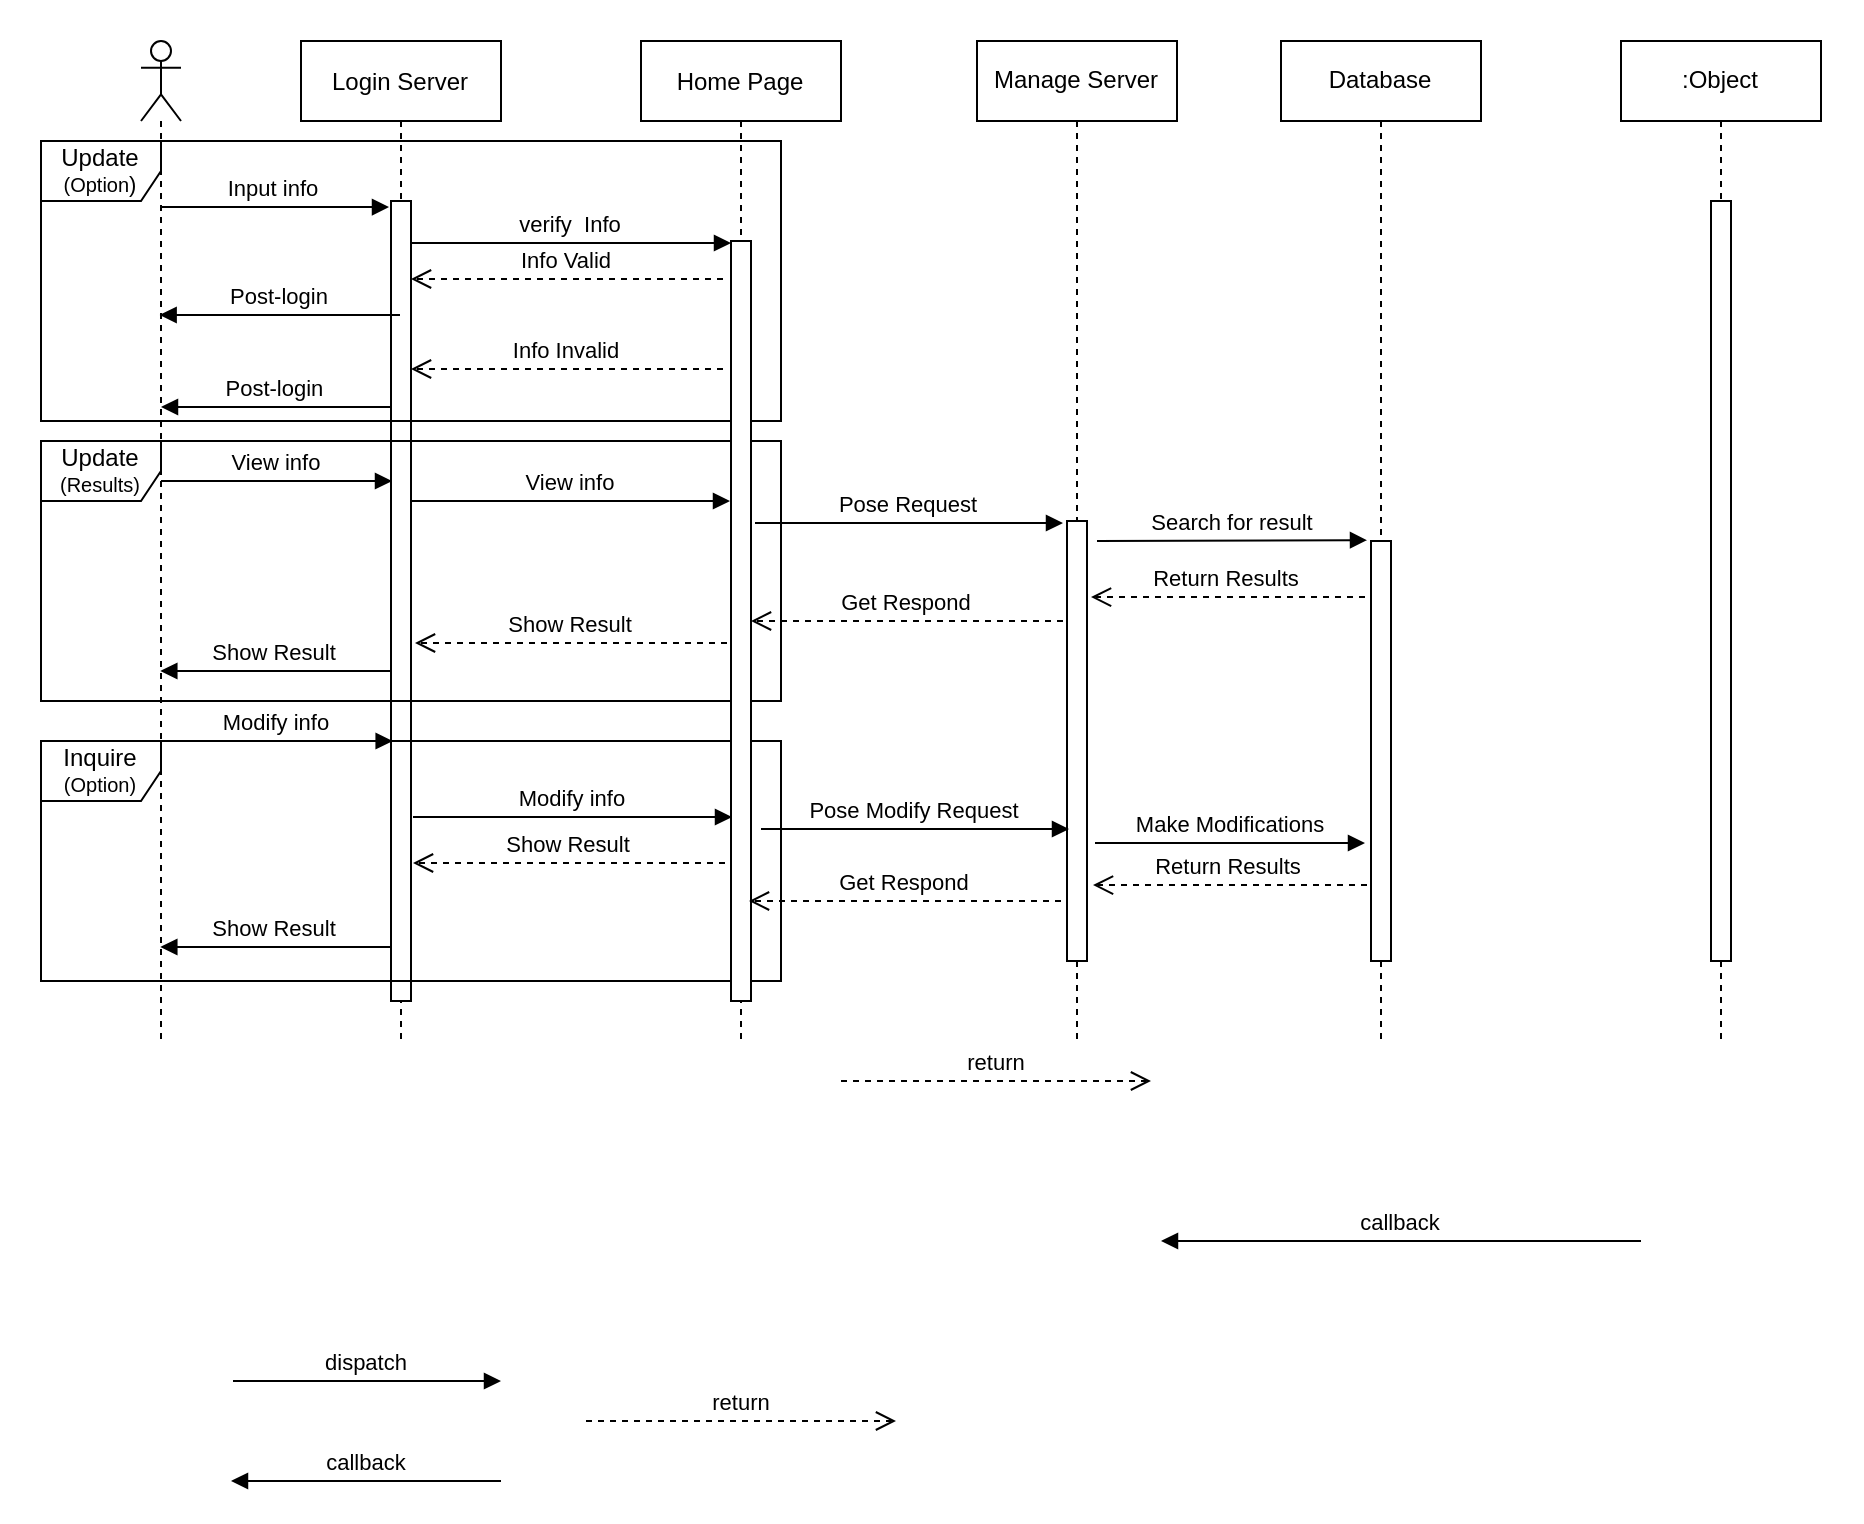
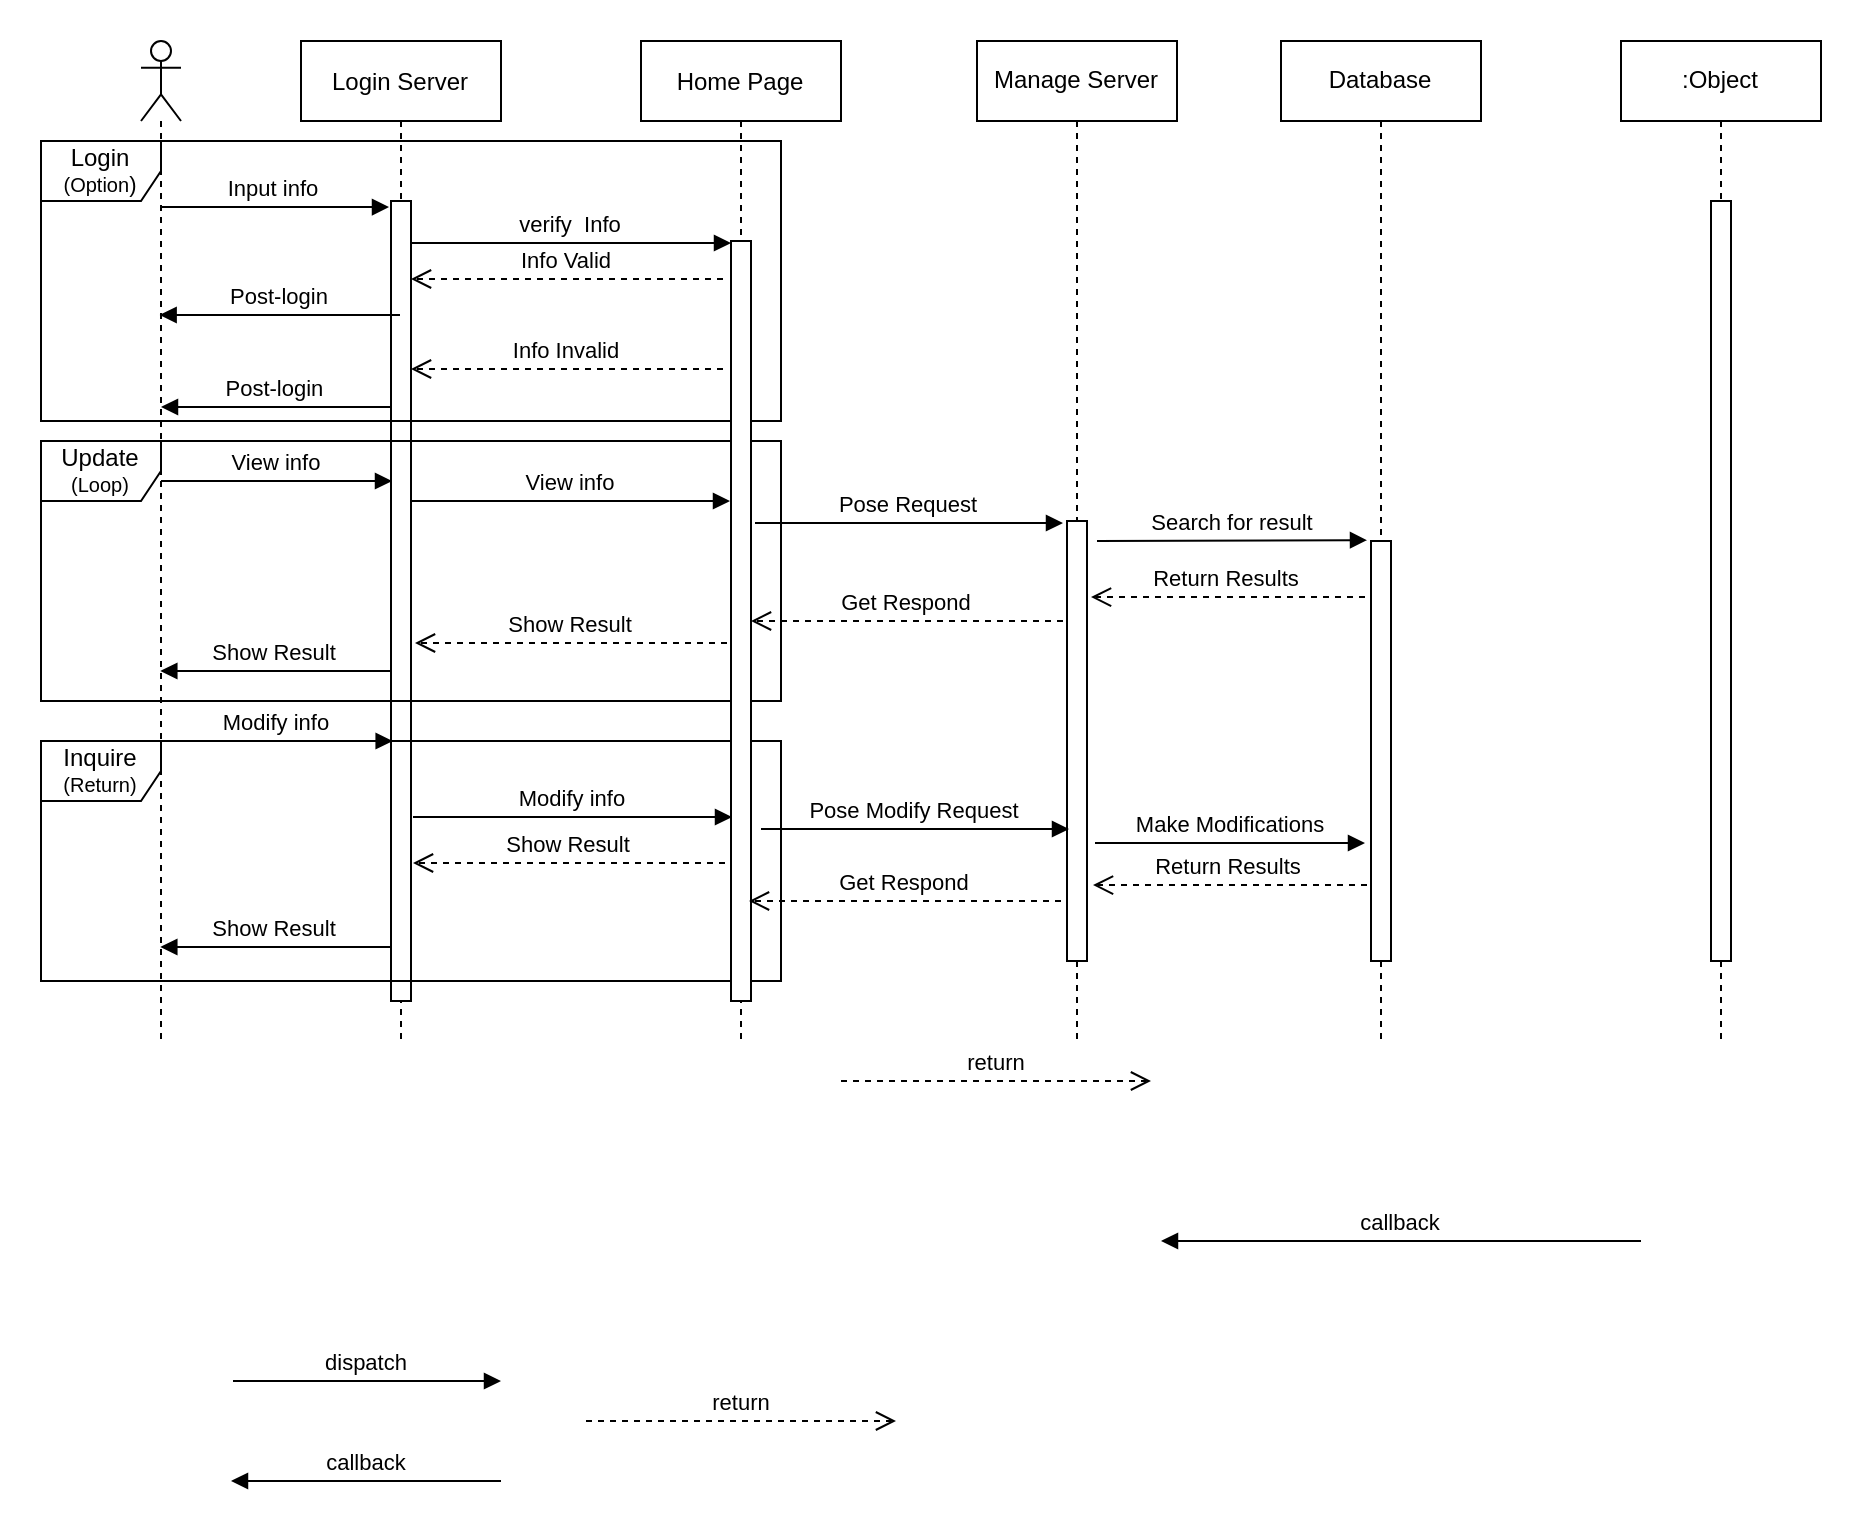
- <mxCell id="7" value="&lt;div&gt;Update&lt;/div&gt;&lt;div style=&quot;font-size: 11px&quot;&gt;&lt;font style=&quot;font-size: 10px&quot;&gt;(Option&lt;/font&gt;)&lt;br&gt;&lt;/div&gt;" style="shape=umlFrame;whiteSpace=wrap;html=1;" vertex="1" parent="2"><mxGeometry x="-130" y="50" width="370" height="140" as="geometry" /></mxCell>
+ <mxCell id="7" value="&lt;div&gt;Login&lt;/div&gt;&lt;div style=&quot;font-size: 11px&quot;&gt;&lt;font style=&quot;font-size: 10px&quot;&gt;(Option&lt;/font&gt;)&lt;br&gt;&lt;/div&gt;" style="shape=umlFrame;whiteSpace=wrap;html=1;" vertex="1" parent="2"><mxGeometry x="-130" y="50" width="370" height="140" as="geometry" /></mxCell>
- <mxCell id="8" value="&lt;div&gt;&lt;font style=&quot;font-size: 12px&quot;&gt;Update&lt;/font&gt;&lt;/div&gt;&lt;div&gt;&lt;font style=&quot;font-size: 10px&quot;&gt;(Results)&lt;/font&gt;&lt;/div&gt;" style="shape=umlFrame;whiteSpace=wrap;html=1;fontSize=8;" vertex="1" parent="2"><mxGeometry x="-130" y="200" width="370" height="130" as="geometry" /></mxCell>
+ <mxCell id="8" value="&lt;div&gt;&lt;font style=&quot;font-size: 12px&quot;&gt;Update&lt;/font&gt;&lt;/div&gt;&lt;div&gt;&lt;font style=&quot;font-size: 10px&quot;&gt;(Loop)&lt;/font&gt;&lt;/div&gt;" style="shape=umlFrame;whiteSpace=wrap;html=1;fontSize=8;" vertex="1" parent="2"><mxGeometry x="-130" y="200" width="370" height="130" as="geometry" /></mxCell>
- <mxCell id="9" value="&lt;div&gt;&lt;font style=&quot;font-size: 12px&quot;&gt;Inquire&lt;/font&gt;&lt;/div&gt;&lt;div&gt;&lt;font style=&quot;font-size: 10px&quot;&gt;(Option)&lt;/font&gt;&lt;/div&gt;" style="shape=umlFrame;whiteSpace=wrap;html=1;fontSize=10;" vertex="1" parent="2"><mxGeometry x="-130" y="350" width="370" height="120" as="geometry" /></mxCell>
+ <mxCell id="9" value="&lt;div&gt;&lt;font style=&quot;font-size: 12px&quot;&gt;Inquire&lt;/font&gt;&lt;/div&gt;&lt;div&gt;&lt;font style=&quot;font-size: 10px&quot;&gt;(Return)&lt;/font&gt;&lt;/div&gt;" style="shape=umlFrame;whiteSpace=wrap;html=1;fontSize=10;" vertex="1" parent="2"><mxGeometry x="-130" y="350" width="370" height="120" as="geometry" /></mxCell>
